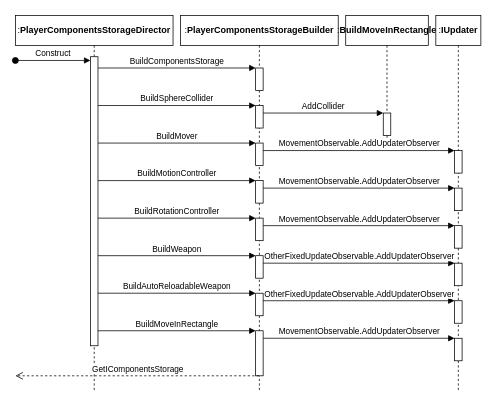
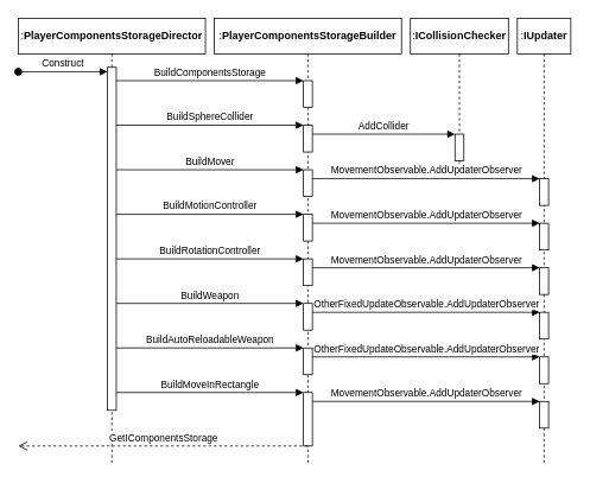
- <mxCell id="15" value=":&lt;b&gt;BuildMoveInRectangle&lt;/b&gt;" style="shape=umlLifeline;perimeter=lifelinePerimeter;whiteSpace=wrap;html=1;container=1;collapsible=0;recursiveResize=0;outlineConnect=0;" vertex="1" parent="1"><mxGeometry x="460" y="20" width="110" height="170" as="geometry" /></mxCell>
+ <mxCell id="15" value=":&lt;b&gt;ICollisionChecker&lt;/b&gt;" style="shape=umlLifeline;perimeter=lifelinePerimeter;whiteSpace=wrap;html=1;container=1;collapsible=0;recursiveResize=0;outlineConnect=0;" vertex="1" parent="1"><mxGeometry x="460" y="20" width="110" height="170" as="geometry" /></mxCell>
